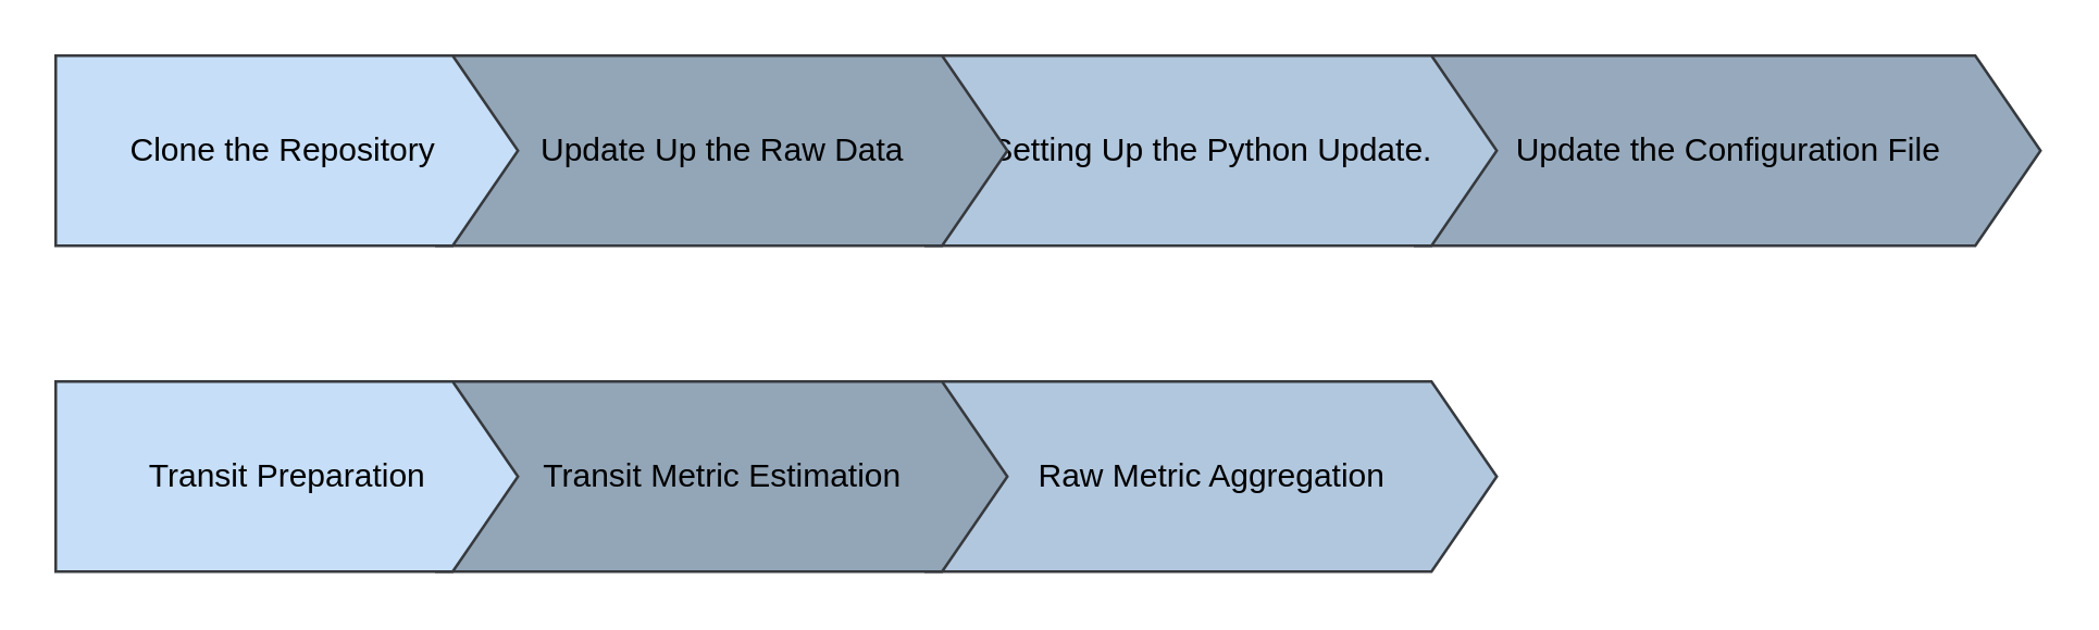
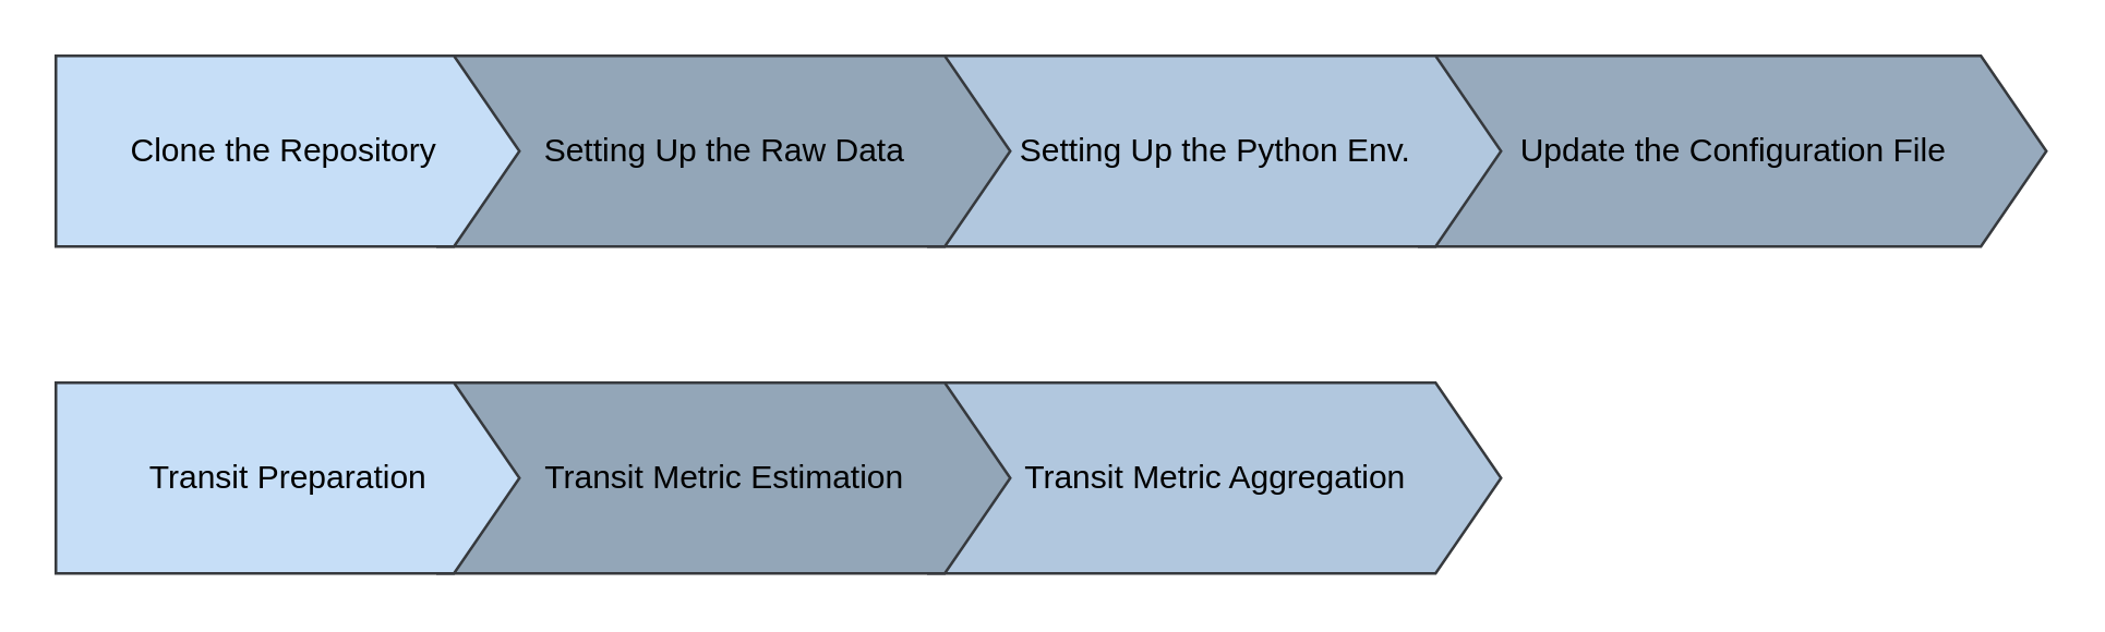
- <mxCell id="6" value="Update Up the Raw Data" style="html=1;shadow=0;dashed=0;align=center;verticalAlign=middle;shape=mxgraph.arrows2.arrow;dy=0;dx=24;notch=0;fillColor=#93A6B8;strokeColor=#36393d;" vertex="1" parent="1"><mxGeometry x="160" y="20" width="210" height="70" as="geometry" /></mxCell>
+ <mxCell id="6" value="Setting Up the Raw Data" style="html=1;shadow=0;dashed=0;align=center;verticalAlign=middle;shape=mxgraph.arrows2.arrow;dy=0;dx=24;notch=0;fillColor=#93A6B8;strokeColor=#36393d;" vertex="1" parent="1"><mxGeometry x="160" y="20" width="210" height="70" as="geometry" /></mxCell>
- <mxCell id="5" value="Setting Up the Python Update." style="html=1;shadow=0;dashed=0;align=center;verticalAlign=middle;shape=mxgraph.arrows2.arrow;dy=0;dx=24;notch=0;fillColor=#B1C7DE;strokeColor=#36393d;" vertex="1" parent="1"><mxGeometry x="340" y="20" width="210" height="70" as="geometry" /></mxCell>
+ <mxCell id="5" value="Setting Up the Python Env." style="html=1;shadow=0;dashed=0;align=center;verticalAlign=middle;shape=mxgraph.arrows2.arrow;dy=0;dx=24;notch=0;fillColor=#B1C7DE;strokeColor=#36393d;" vertex="1" parent="1"><mxGeometry x="340" y="20" width="210" height="70" as="geometry" /></mxCell>
- <mxCell id="2" value="Raw Metric Aggregation" style="html=1;shadow=0;dashed=0;align=center;verticalAlign=middle;shape=mxgraph.arrows2.arrow;dy=0;dx=24;notch=0;fillColor=#B1C7DE;strokeColor=#36393d;" vertex="1" parent="1"><mxGeometry x="340" y="140" width="210" height="70" as="geometry" /></mxCell>
+ <mxCell id="2" value="Transit Metric Aggregation" style="html=1;shadow=0;dashed=0;align=center;verticalAlign=middle;shape=mxgraph.arrows2.arrow;dy=0;dx=24;notch=0;fillColor=#B1C7DE;strokeColor=#36393d;" vertex="1" parent="1"><mxGeometry x="340" y="140" width="210" height="70" as="geometry" /></mxCell>
